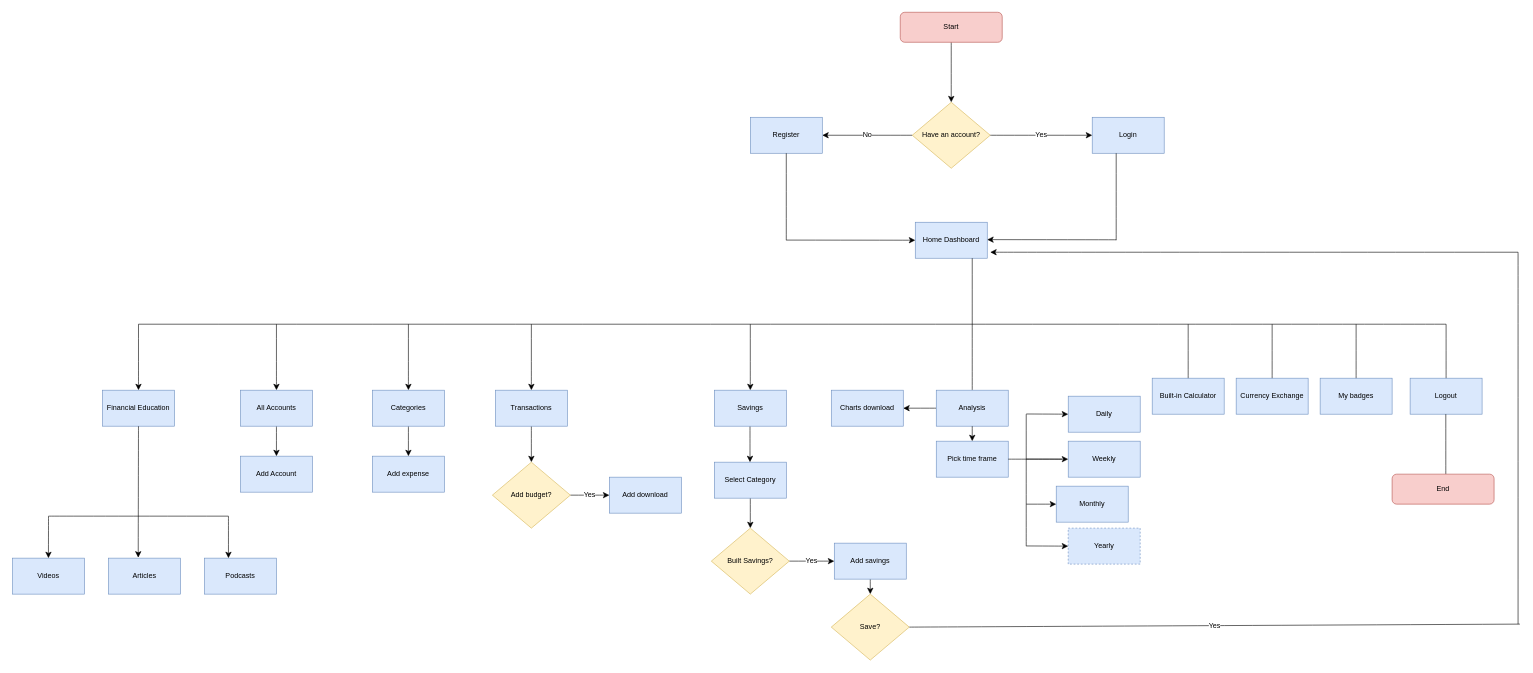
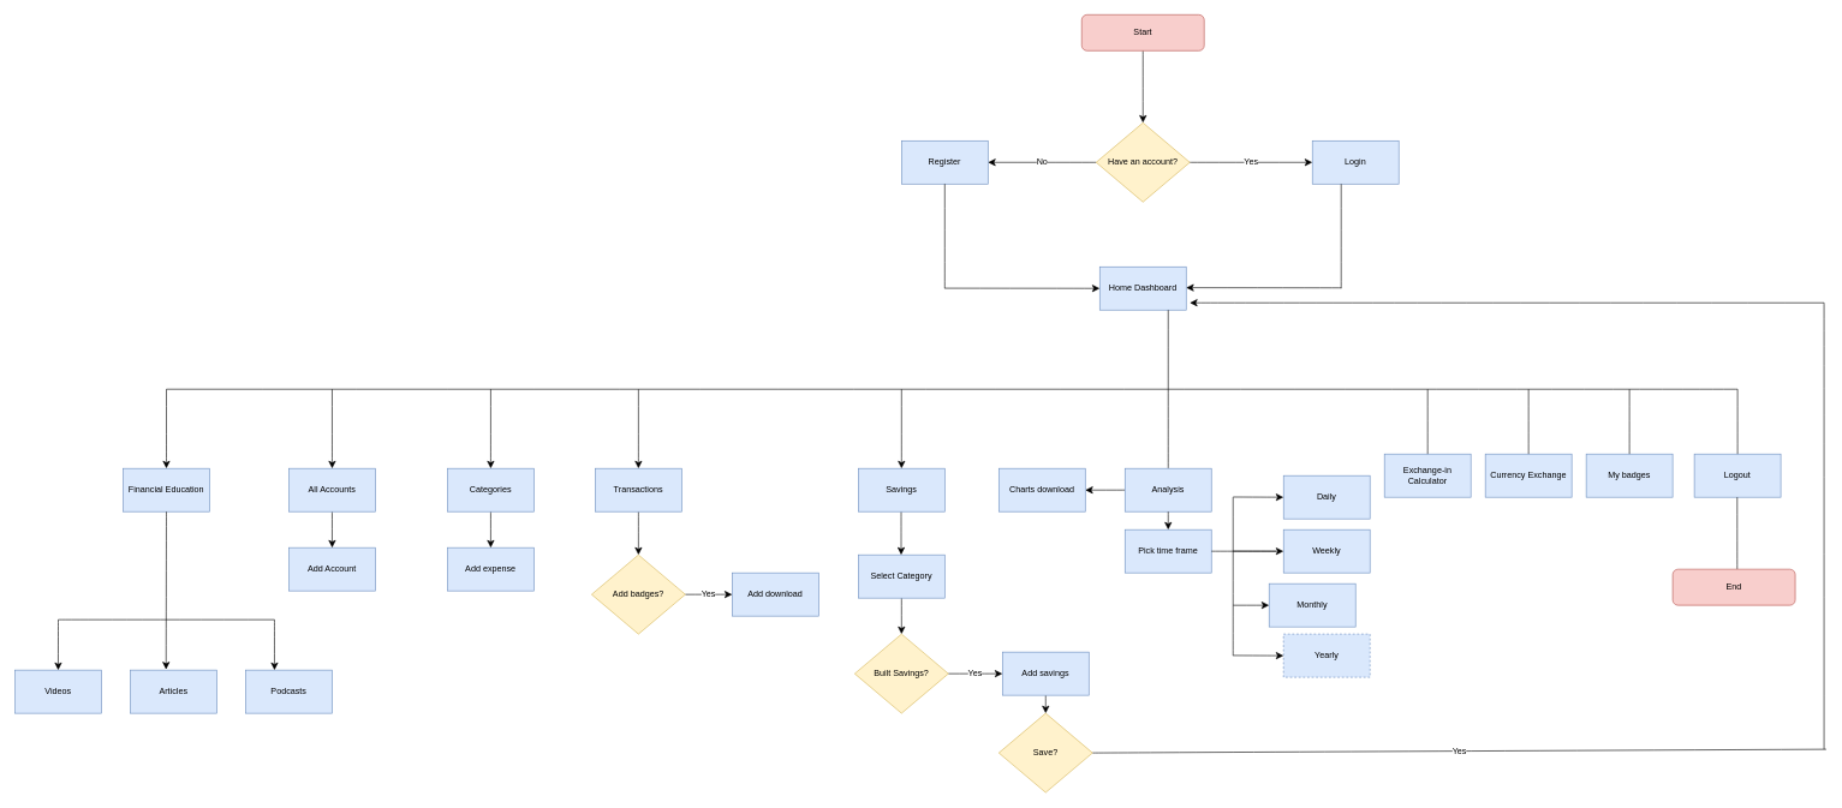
- <mxCell id="58" value="Built-in Calculator" style="rounded=0;whiteSpace=wrap;html=1;fillColor=#dae8fc;strokeColor=#6c8ebf;" vertex="1" parent="1"><mxGeometry x="1920" y="630" width="120" height="60" as="geometry" /></mxCell>
+ <mxCell id="58" value="Exchange-in Calculator" style="rounded=0;whiteSpace=wrap;html=1;fillColor=#dae8fc;strokeColor=#6c8ebf;" vertex="1" parent="1"><mxGeometry x="1920" y="630" width="120" height="60" as="geometry" /></mxCell>
- <mxCell id="30" value="Add budget?" style="rhombus;whiteSpace=wrap;html=1;fillColor=#fff2cc;strokeColor=#d6b656;" vertex="1" parent="1"><mxGeometry x="820" y="770" width="130" height="110" as="geometry" /></mxCell>
+ <mxCell id="30" value="Add badges?" style="rhombus;whiteSpace=wrap;html=1;fillColor=#fff2cc;strokeColor=#d6b656;" vertex="1" parent="1"><mxGeometry x="820" y="770" width="130" height="110" as="geometry" /></mxCell>
